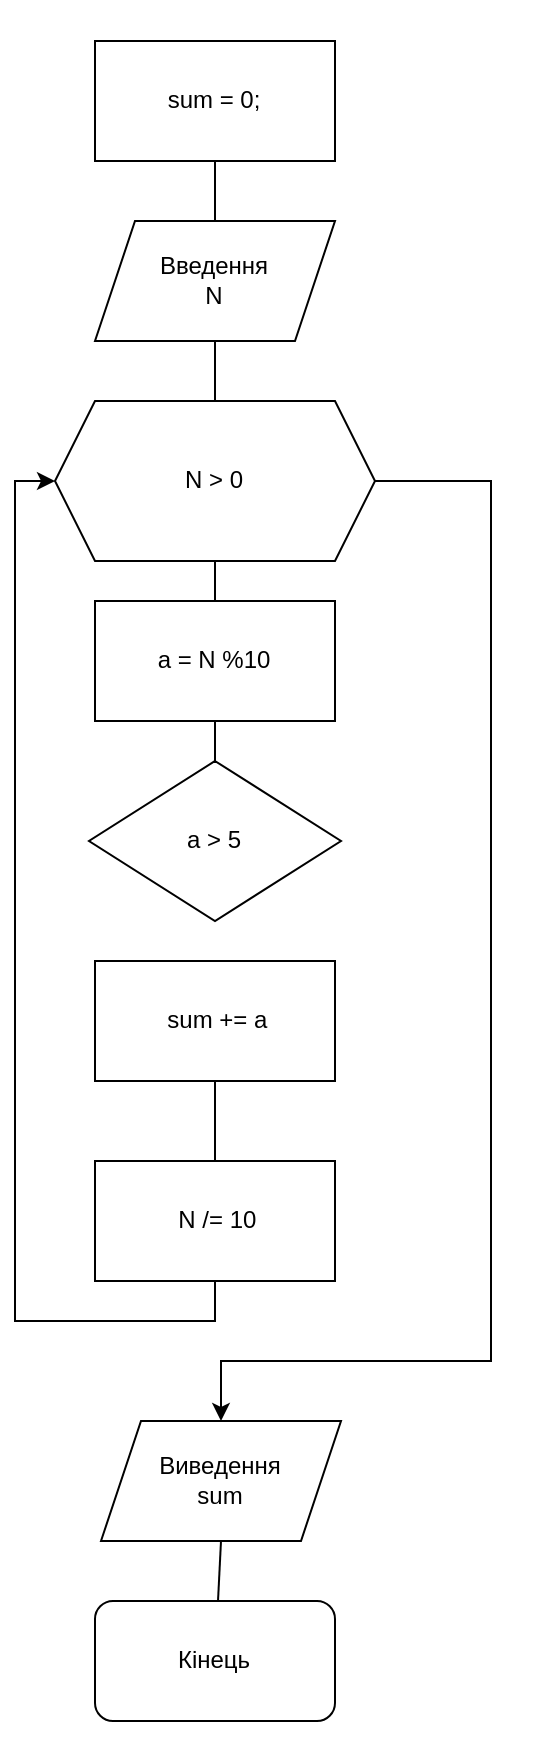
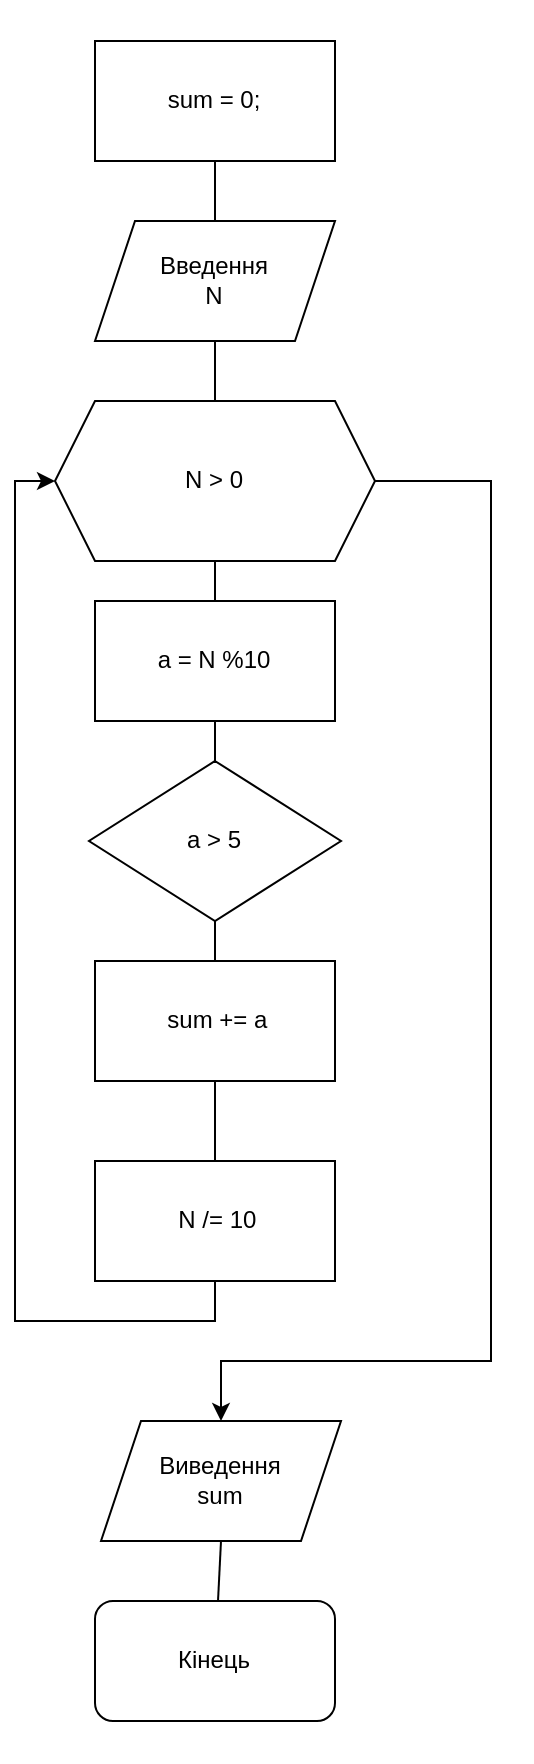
+ <mxCell id="17" value="" style="endArrow=none;html=1;rounded=0;entryX=0.5;entryY=1;entryDx=0;entryDy=0;exitX=0.5;exitY=0;exitDx=0;exitDy=0;" edge="1" parent="1" source="7" target="4"><mxGeometry width="50" height="50" relative="1" as="geometry"><mxPoint x="228" y="320" as="sourcePoint" /><mxPoint x="278" y="270" as="targetPoint" /></mxGeometry></mxCell>
